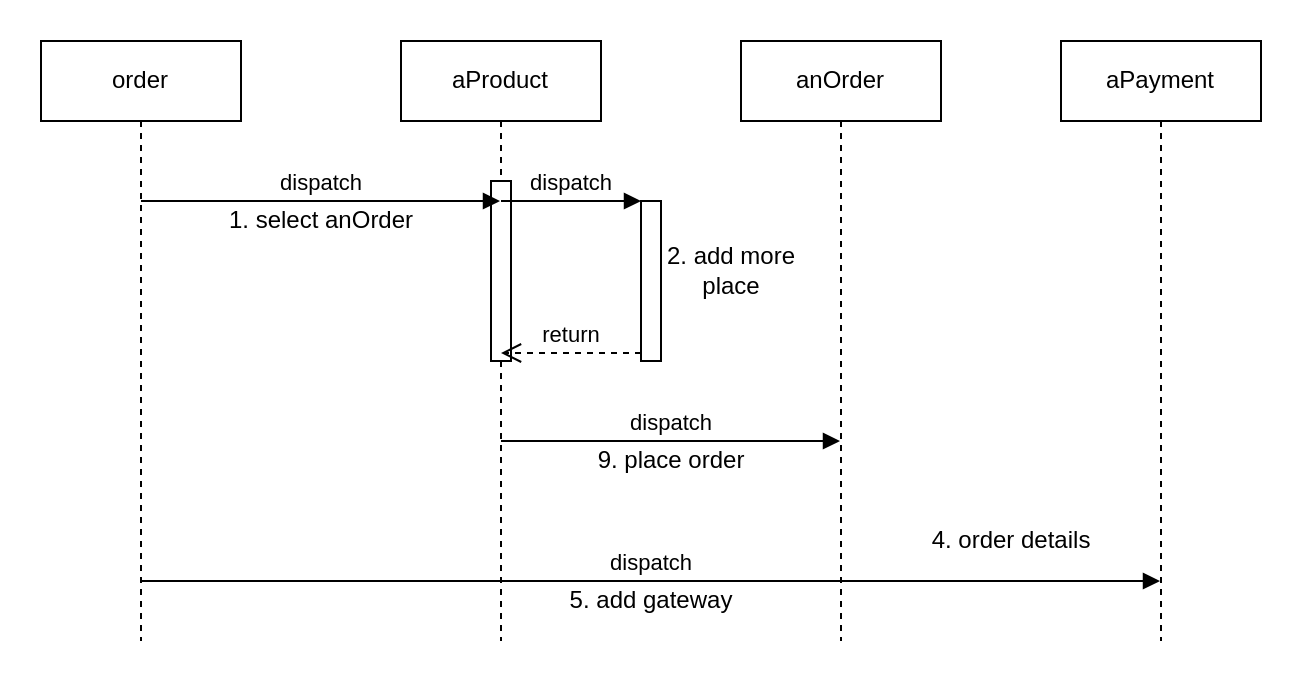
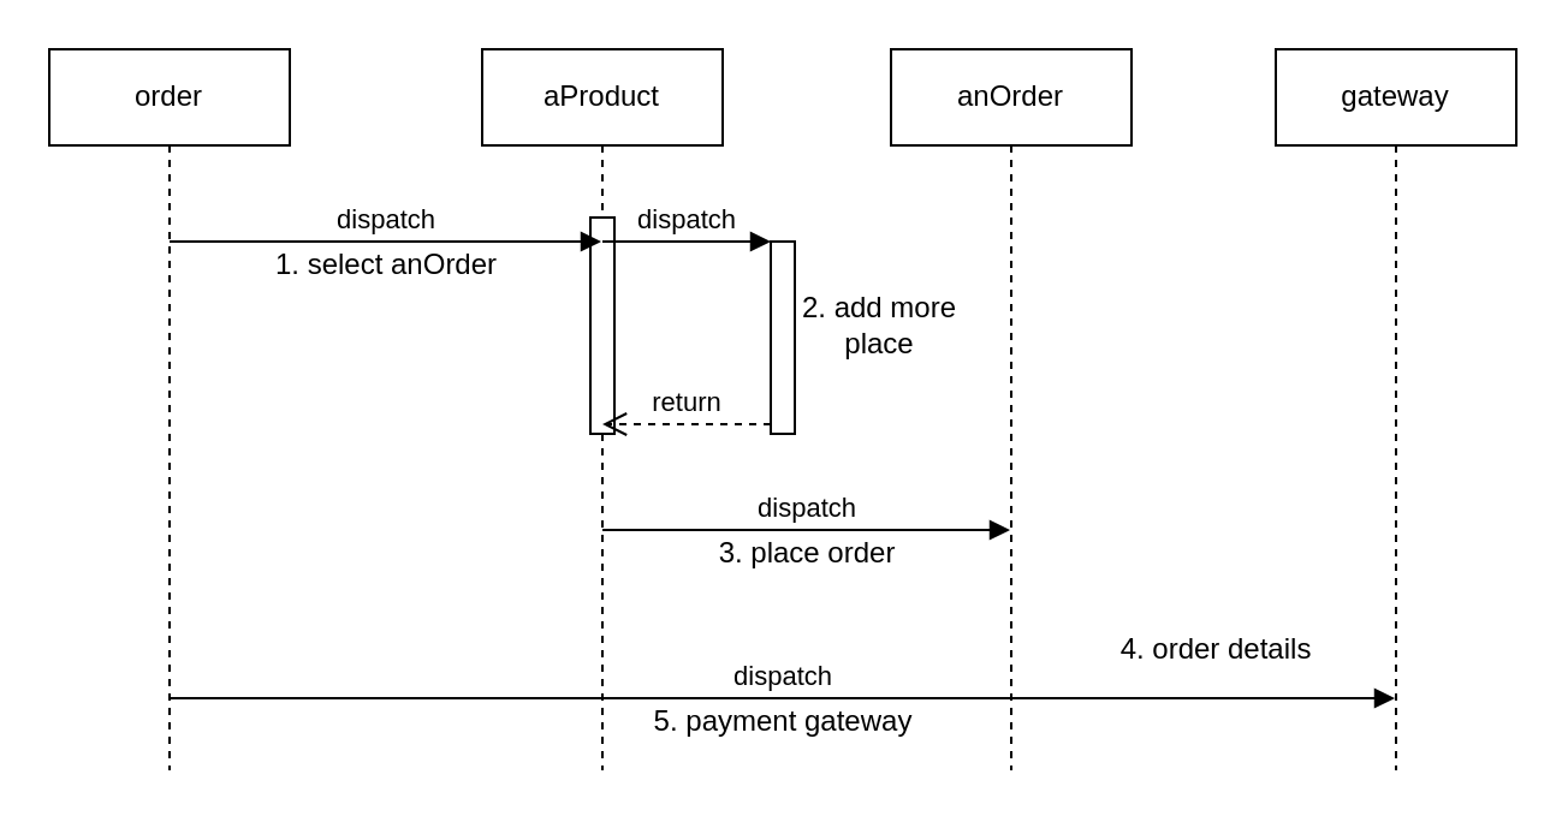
- <mxCell id="8" value="aPayment" style="shape=umlLifeline;perimeter=lifelinePerimeter;whiteSpace=wrap;html=1;container=1;collapsible=0;recursiveResize=0;outlineConnect=0;" vertex="1" parent="1"><mxGeometry x="530" y="20" width="100" height="300" as="geometry" /></mxCell>
+ <mxCell id="8" value="gateway" style="shape=umlLifeline;perimeter=lifelinePerimeter;whiteSpace=wrap;html=1;container=1;collapsible=0;recursiveResize=0;outlineConnect=0;" vertex="1" parent="1"><mxGeometry x="530" y="20" width="100" height="300" as="geometry" /></mxCell>
- <mxCell id="15" value="9. place order" style="text;html=1;align=center;verticalAlign=middle;resizable=0;points=[];autosize=1;" vertex="1" parent="1"><mxGeometry x="290" y="220" width="90" height="20" as="geometry" /></mxCell>
+ <mxCell id="15" value="3. place order" style="text;html=1;align=center;verticalAlign=middle;resizable=0;points=[];autosize=1;" vertex="1" parent="1"><mxGeometry x="290" y="220" width="90" height="20" as="geometry" /></mxCell>
- <mxCell id="17" value="5. add gateway" style="text;html=1;align=center;verticalAlign=middle;resizable=0;points=[];autosize=1;" vertex="1" parent="1"><mxGeometry x="265" y="290" width="120" height="20" as="geometry" /></mxCell>
+ <mxCell id="17" value="5. payment gateway" style="text;html=1;align=center;verticalAlign=middle;resizable=0;points=[];autosize=1;" vertex="1" parent="1"><mxGeometry x="265" y="290" width="120" height="20" as="geometry" /></mxCell>
